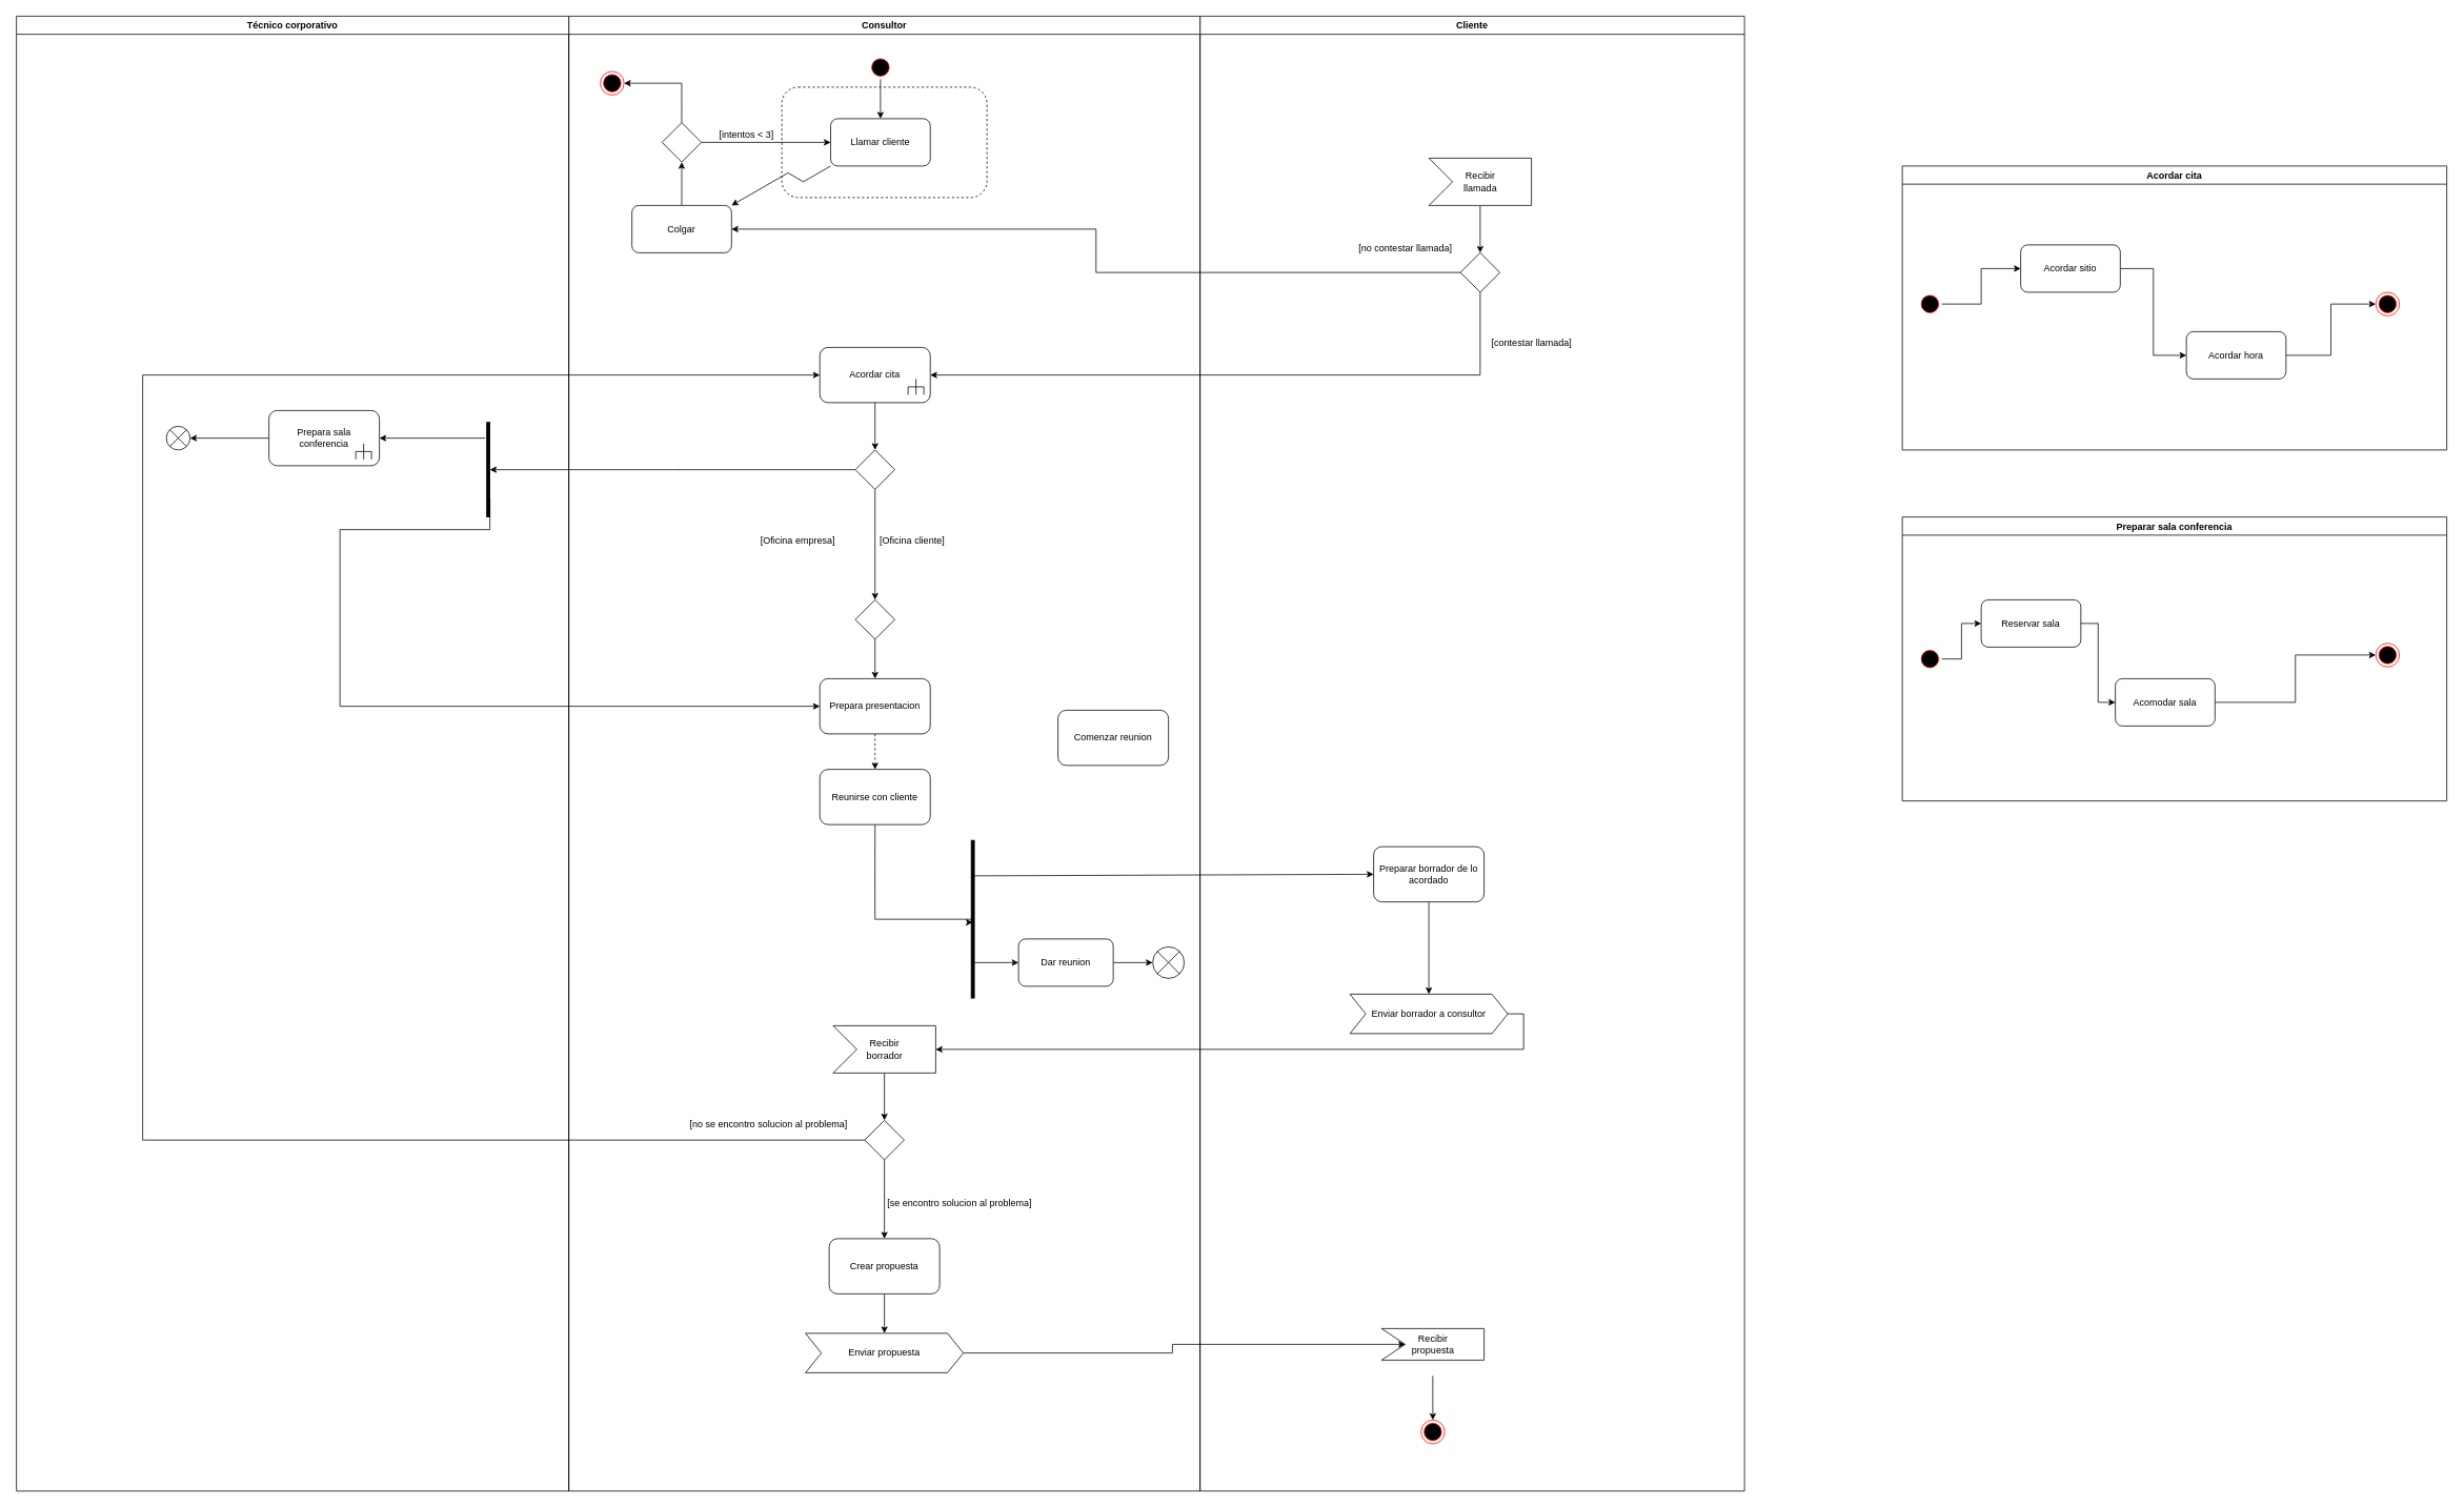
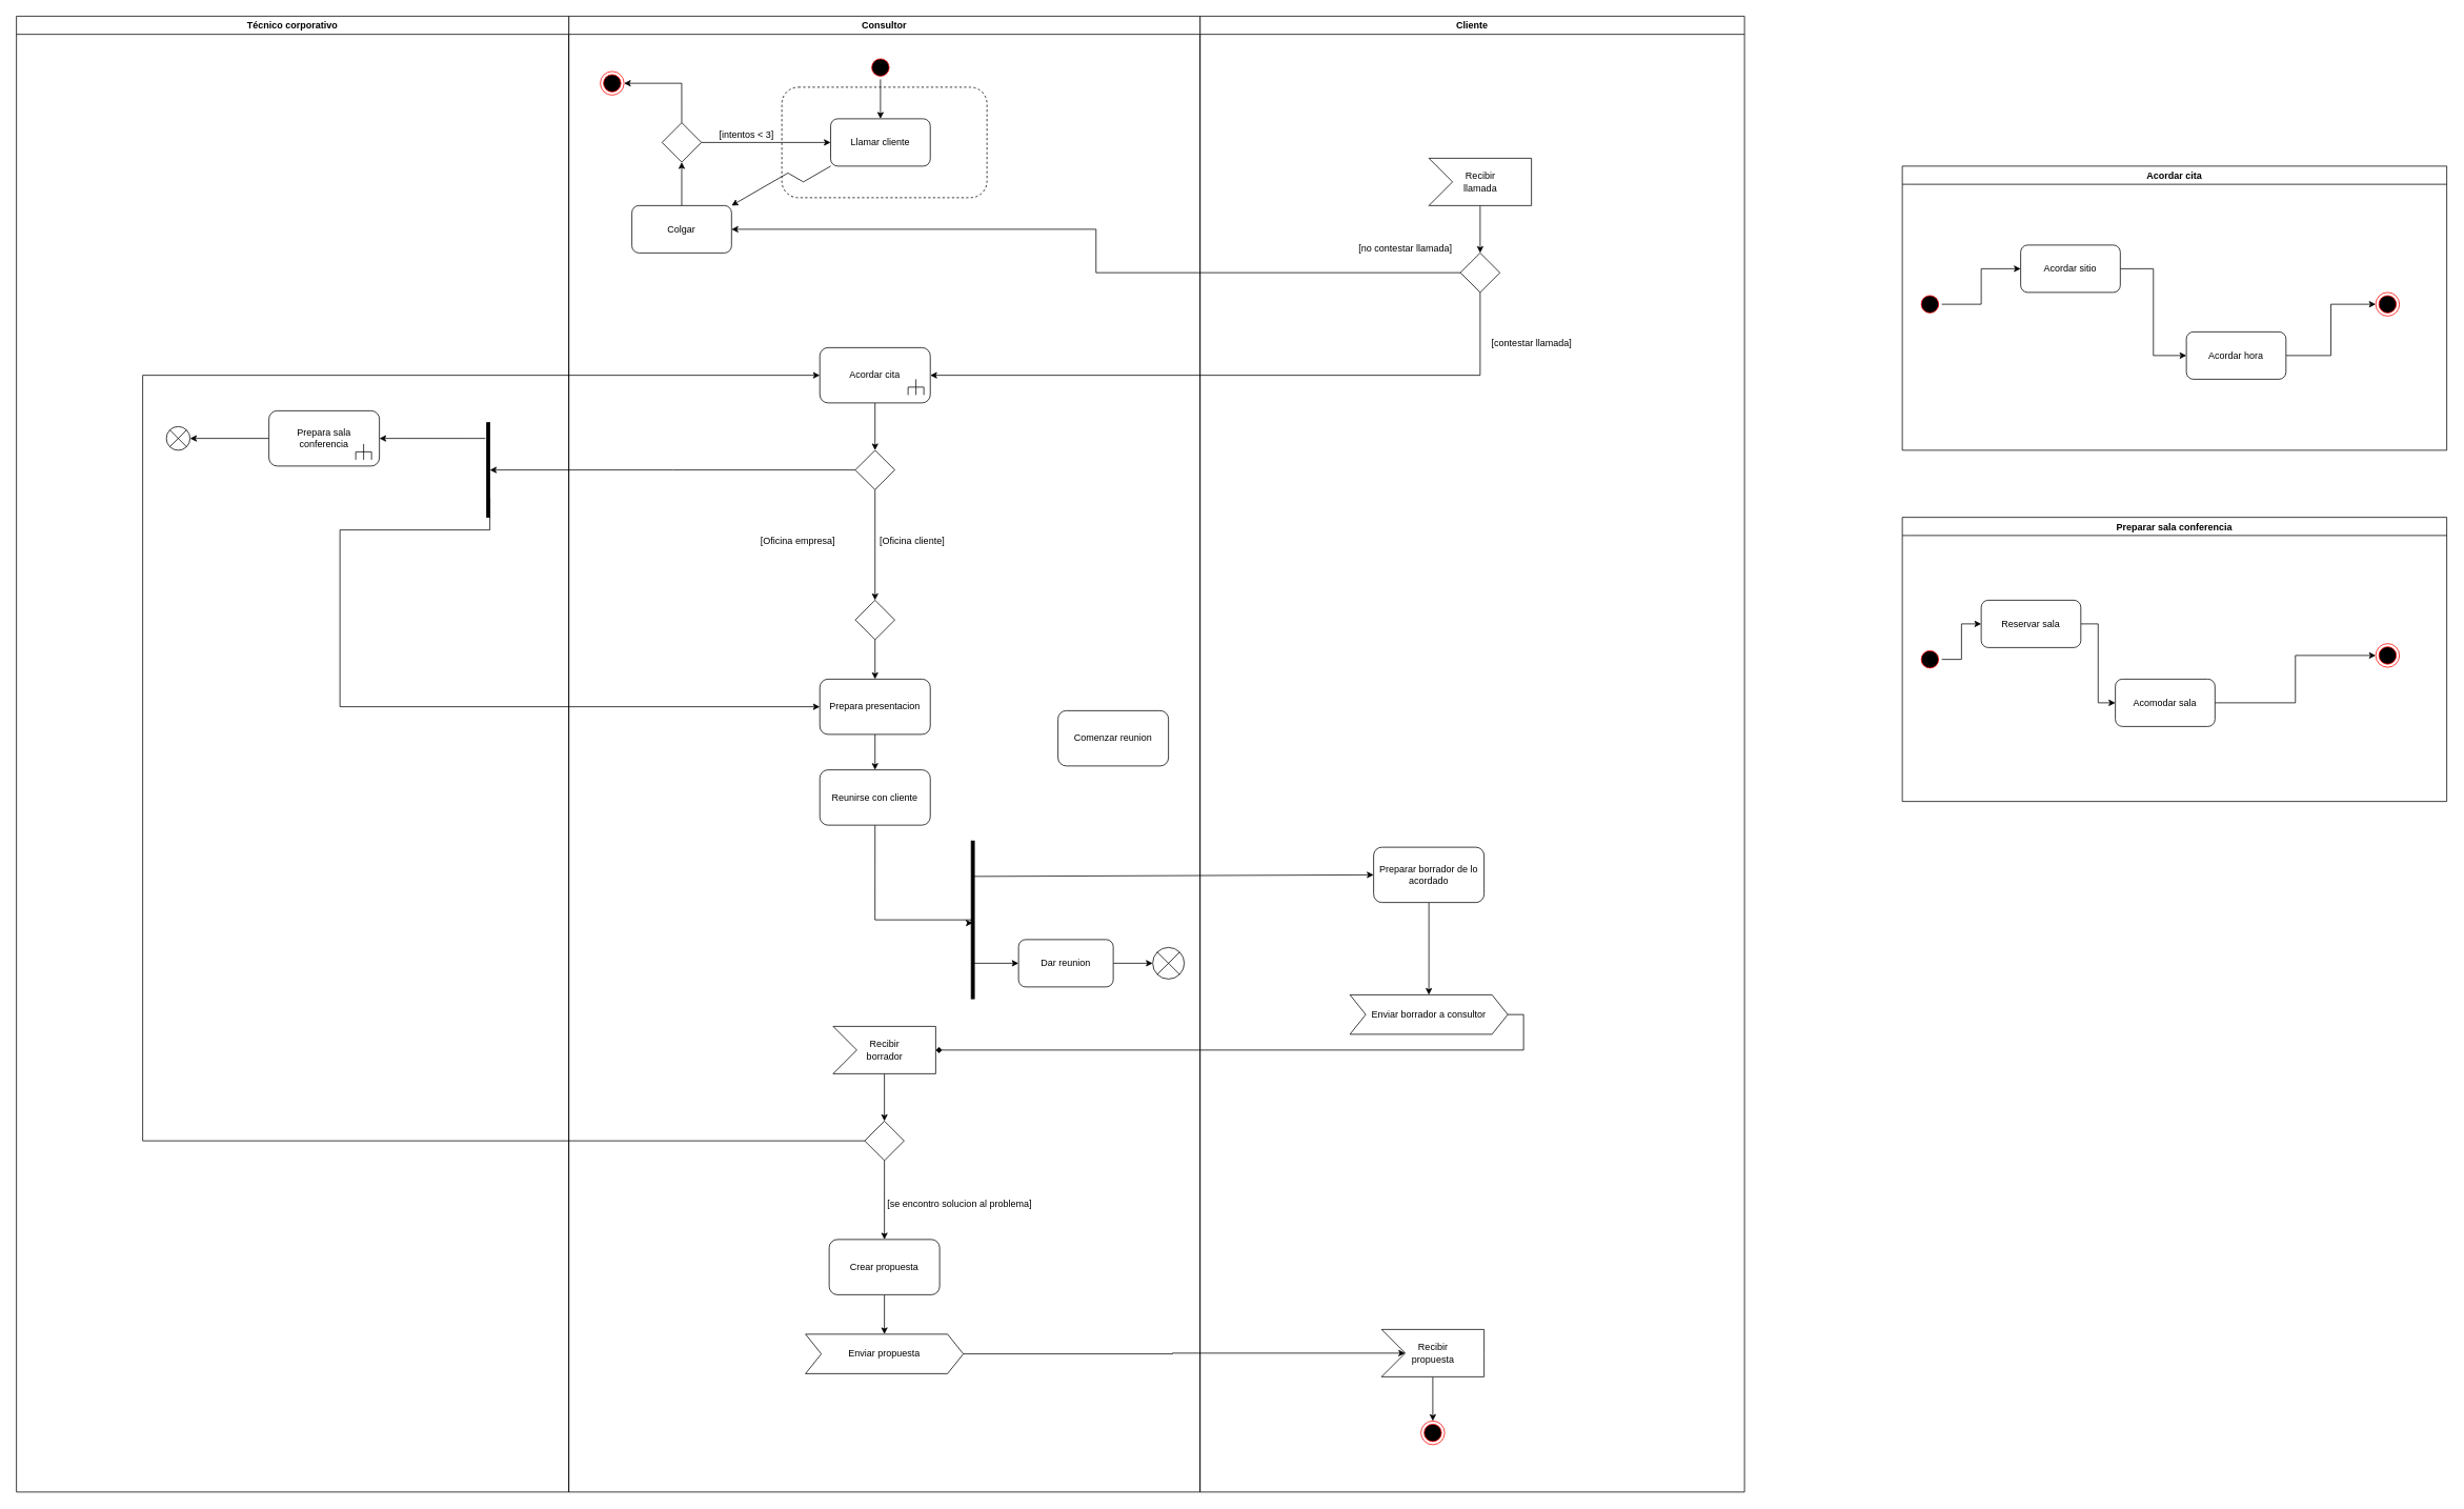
- <mxCell id="33" style="edgeStyle=orthogonalEdgeStyle;rounded=0;orthogonalLoop=1;jettySize=auto;html=1;exitX=0.5;exitY=1;exitDx=0;exitDy=0;entryX=0.5;entryY=0;entryDx=0;entryDy=0;dashed=1;" parent="14" source="34" target="39" edge="1"><mxGeometry relative="1" as="geometry" /></mxCell>
+ <mxCell id="33" style="edgeStyle=orthogonalEdgeStyle;rounded=0;orthogonalLoop=1;jettySize=auto;html=1;exitX=0.5;exitY=1;exitDx=0;exitDy=0;entryX=0.5;entryY=0;entryDx=0;entryDy=0;" parent="14" source="34" target="39" edge="1"><mxGeometry relative="1" as="geometry" /></mxCell>
- <mxCell id="91" style="edgeStyle=orthogonalEdgeStyle;rounded=0;orthogonalLoop=1;jettySize=auto;html=1;exitX=1;exitY=0.5;exitDx=0;exitDy=0;entryX=1;entryY=0.5;entryDx=0;entryDy=0;entryPerimeter=0;" parent="1" source="10" target="43" edge="1"><mxGeometry relative="1" as="geometry" /></mxCell>
+ <mxCell id="91" style="edgeStyle=orthogonalEdgeStyle;rounded=0;orthogonalLoop=1;jettySize=auto;html=1;exitX=1;exitY=0.5;exitDx=0;exitDy=0;entryX=1;entryY=0.5;entryDx=0;entryDy=0;entryPerimeter=0;endArrow=diamond;" parent="1" source="10" target="43" edge="1"><mxGeometry relative="1" as="geometry" /></mxCell>
- <mxCell id="50" value="[no se encontro solucion al problema]" style="text;html=1;resizable=0;autosize=1;align=center;verticalAlign=middle;points=[];fillColor=none;strokeColor=none;rounded=0;" parent="14" vertex="1"><mxGeometry x="143" y="1390" width="220" height="30" as="geometry" /></mxCell>
- <mxCell id="12" value="Recibir &lt;br&gt;propuesta" style="html=1;shadow=0;dashed=0;align=center;verticalAlign=middle;shape=mxgraph.arrows2.arrow;dy=0;dx=0;notch=30;fillColor=#FFFFFF;" parent="2" vertex="1"><mxGeometry x="230" y="1664" width="130" height="40" as="geometry" /></mxCell>
+ <mxCell id="12" value="Recibir &lt;br&gt;propuesta" style="html=1;shadow=0;dashed=0;align=center;verticalAlign=middle;shape=mxgraph.arrows2.arrow;dy=0;dx=0;notch=30;fillColor=#FFFFFF;" parent="2" vertex="1"><mxGeometry x="230" y="1664" width="130" height="60" as="geometry" /></mxCell>
